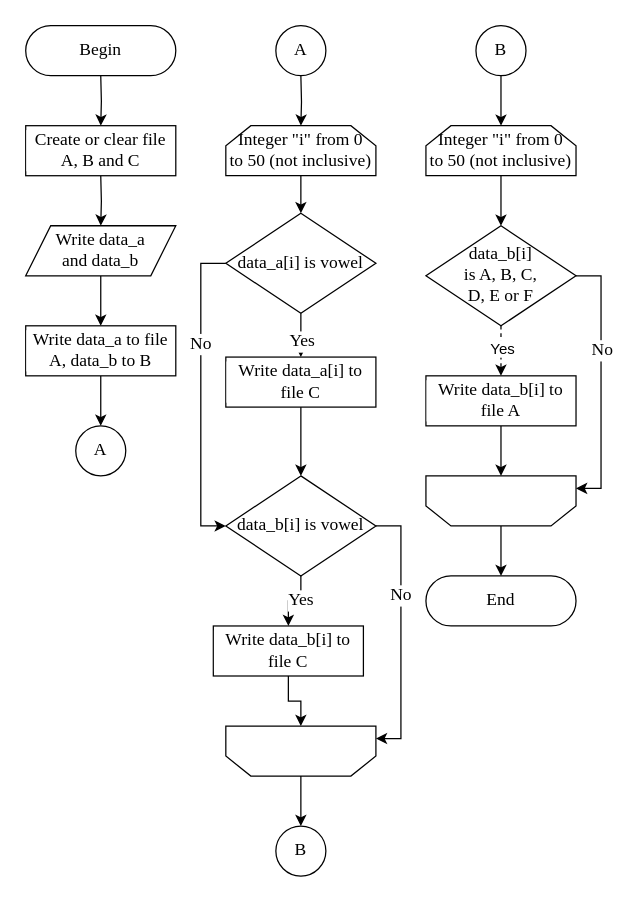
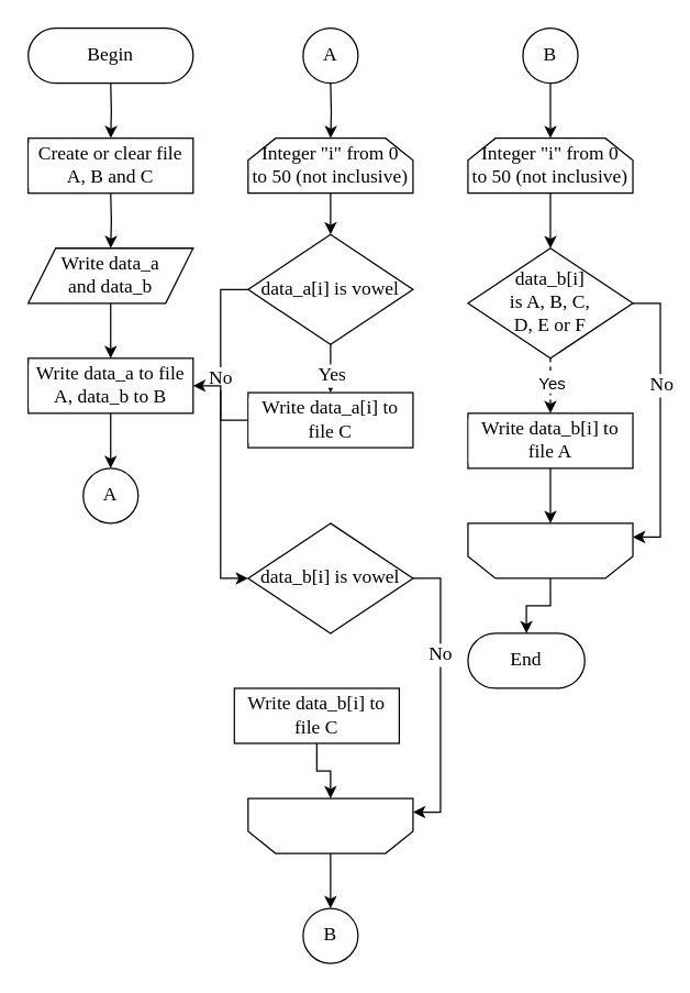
- <mxCell id="10" value="" style="edgeStyle=orthogonalEdgeStyle;rounded=0;orthogonalLoop=1;jettySize=auto;html=1;labelBackgroundColor=default;fontFamily=Times New Roman;fontSize=14;fontColor=default;strokeColor=default;fillColor=default;" parent="1" source="11" target="16" edge="1"><mxGeometry relative="1" as="geometry" /></mxCell>
+ <mxCell id="10" value="" style="edgeStyle=orthogonalEdgeStyle;rounded=0;orthogonalLoop=1;jettySize=auto;html=1;labelBackgroundColor=default;fontFamily=Times New Roman;fontSize=14;fontColor=default;strokeColor=default;fillColor=default;" parent="1" source="11" target="36" edge="1"><mxGeometry relative="1" as="geometry" /></mxCell>
- <mxCell id="12" value="" style="edgeStyle=orthogonalEdgeStyle;rounded=0;orthogonalLoop=1;jettySize=auto;html=1;labelBackgroundColor=default;fontFamily=Times New Roman;fontSize=14;fontColor=default;strokeColor=default;fillColor=default;" parent="1" source="16" target="18" edge="1"><mxGeometry relative="1" as="geometry" /></mxCell>
- <mxCell id="13" value="Yes" style="edgeLabel;html=1;align=center;verticalAlign=middle;resizable=0;points=[];fontSize=14;fontFamily=Times New Roman;fontColor=default;labelBackgroundColor=default;" parent="12" vertex="1" connectable="0"><mxGeometry x="-0.244" y="-1" relative="1" as="geometry"><mxPoint as="offset" /></mxGeometry></mxCell>
- <mxCell id="43" value="End" style="rounded=1;whiteSpace=wrap;html=1;fontFamily=Times New Roman;fontSize=14;align=center;arcSize=50;labelBackgroundColor=none;fontColor=default;strokeColor=default;fillColor=default;" parent="1" vertex="1"><mxGeometry x="340" y="460" width="120" height="40" as="geometry" /></mxCell>
+ <mxCell id="43" value="End" style="rounded=1;whiteSpace=wrap;html=1;fontFamily=Times New Roman;fontSize=14;align=center;arcSize=50;labelBackgroundColor=none;fontColor=default;strokeColor=default;fillColor=default;" parent="1" vertex="1"><mxGeometry x="340" y="460" width="85" height="40" as="geometry" /></mxCell>
